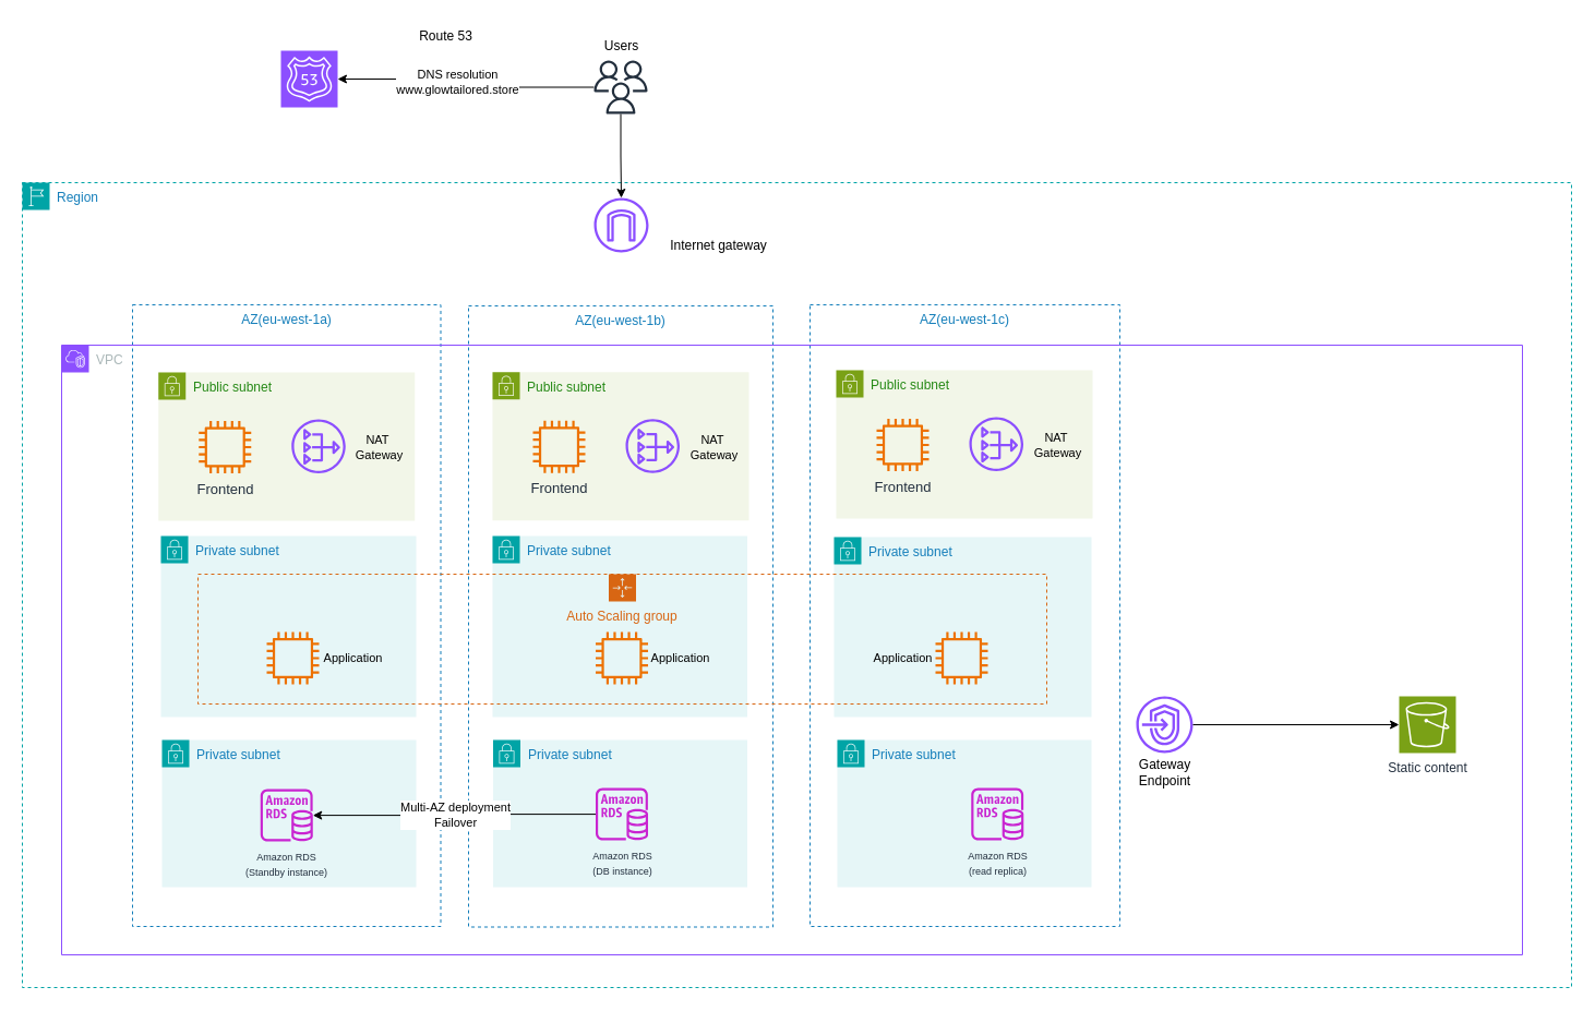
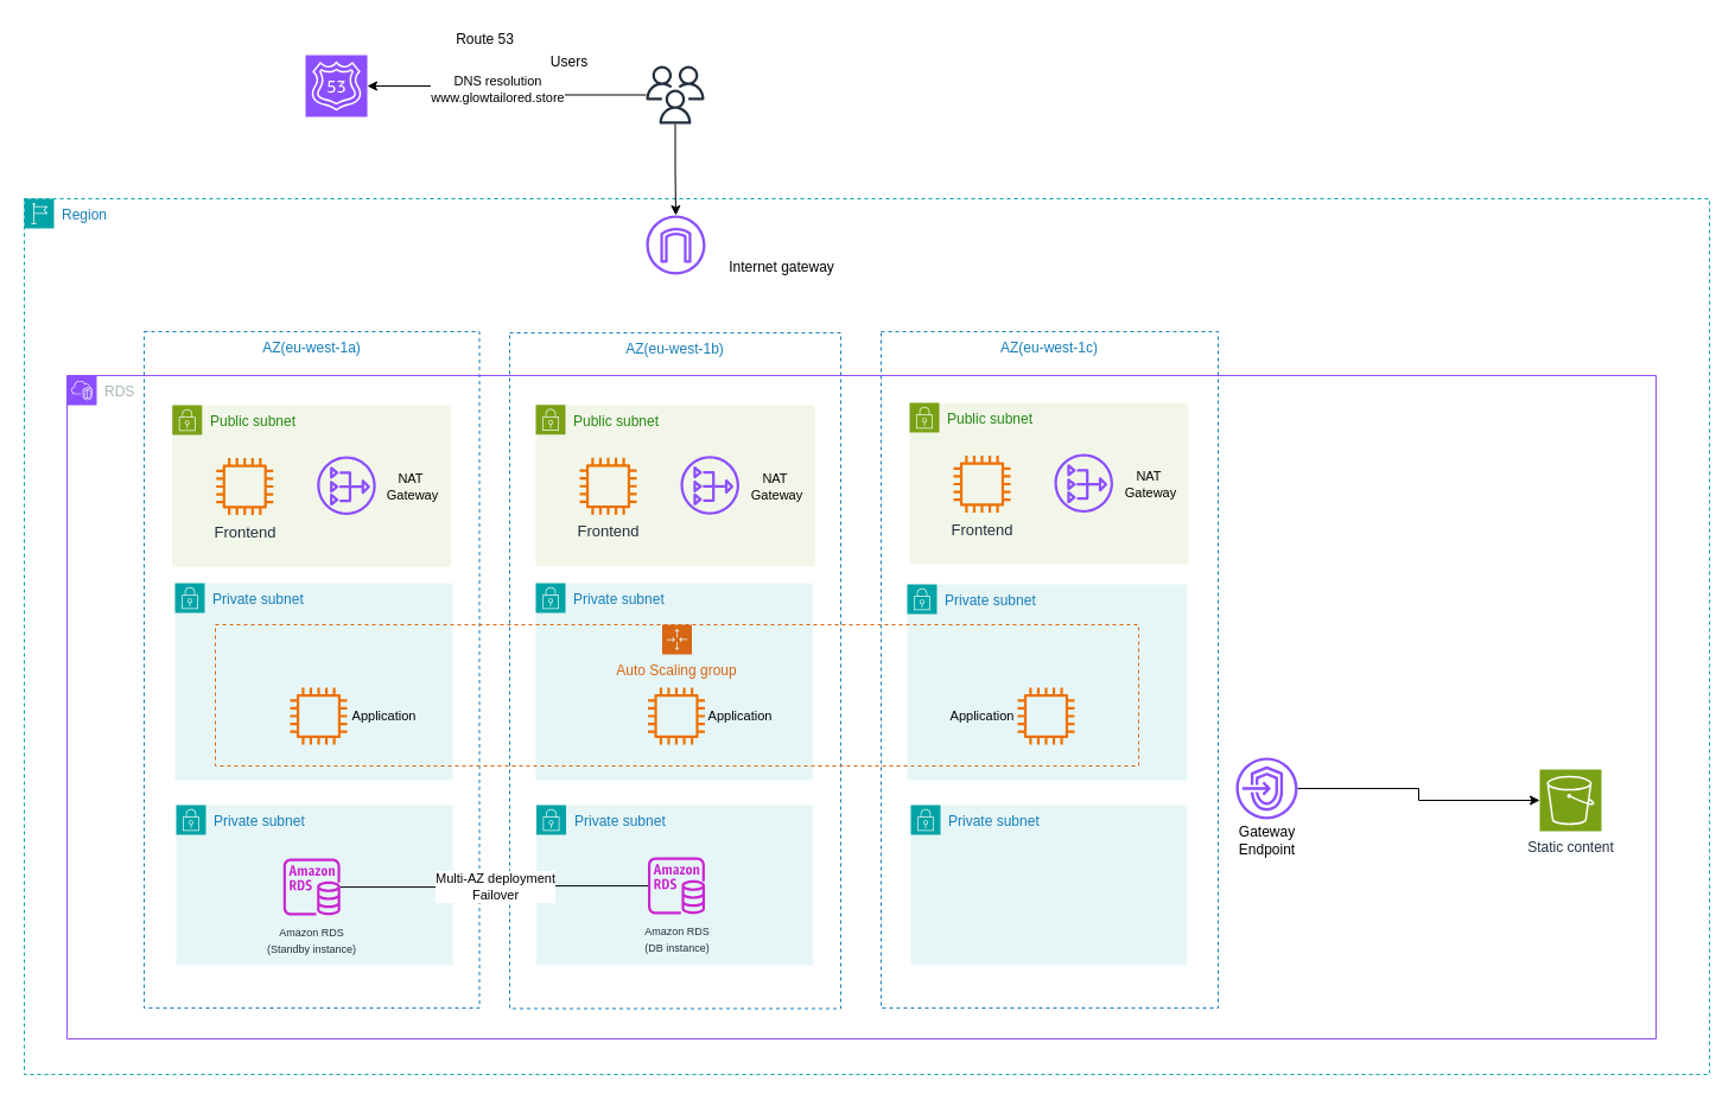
- <mxCell id="52" value="Users" style="text;html=1;align=center;verticalAlign=middle;resizable=0;points=[];autosize=1;strokeColor=none;fillColor=none;" vertex="1" parent="1"><mxGeometry x="544" y="29" width="49" height="26" as="geometry" /></mxCell>
+ <mxCell id="52" value="Users" style="text;html=1;align=center;verticalAlign=middle;resizable=0;points=[];autosize=1;strokeColor=none;fillColor=none;" vertex="1" parent="1"><mxGeometry x="454" y="39" width="49" height="26" as="geometry" /></mxCell>
- <mxCell id="6" value="VPC" style="points=[[0,0],[0.25,0],[0.5,0],[0.75,0],[1,0],[1,0.25],[1,0.5],[1,0.75],[1,1],[0.75,1],[0.5,1],[0.25,1],[0,1],[0,0.75],[0,0.5],[0,0.25]];outlineConnect=0;gradientColor=none;html=1;whiteSpace=wrap;fontSize=12;fontStyle=0;container=1;pointerEvents=0;collapsible=0;recursiveResize=0;shape=mxgraph.aws4.group;grIcon=mxgraph.aws4.group_vpc2;strokeColor=#8C4FFF;fillColor=none;verticalAlign=top;align=left;spacingLeft=30;fontColor=#AAB7B8;dashed=0;" vertex="1" parent="1"><mxGeometry x="56" y="316" width="1339" height="559" as="geometry" /></mxCell>
+ <mxCell id="6" value="RDS" style="points=[[0,0],[0.25,0],[0.5,0],[0.75,0],[1,0],[1,0.25],[1,0.5],[1,0.75],[1,1],[0.75,1],[0.5,1],[0.25,1],[0,1],[0,0.75],[0,0.5],[0,0.25]];outlineConnect=0;gradientColor=none;html=1;whiteSpace=wrap;fontSize=12;fontStyle=0;container=1;pointerEvents=0;collapsible=0;recursiveResize=0;shape=mxgraph.aws4.group;grIcon=mxgraph.aws4.group_vpc2;strokeColor=#8C4FFF;fillColor=none;verticalAlign=top;align=left;spacingLeft=30;fontColor=#AAB7B8;dashed=0;" vertex="1" parent="1"><mxGeometry x="56" y="316" width="1339" height="559" as="geometry" /></mxCell>
- <mxCell id="23" value="Static content" style="sketch=0;points=[[0,0,0],[0.25,0,0],[0.5,0,0],[0.75,0,0],[1,0,0],[0,1,0],[0.25,1,0],[0.5,1,0],[0.75,1,0],[1,1,0],[0,0.25,0],[0,0.5,0],[0,0.75,0],[1,0.25,0],[1,0.5,0],[1,0.75,0]];outlineConnect=0;fontColor=#232F3E;fillColor=#7AA116;strokeColor=#ffffff;dashed=0;verticalLabelPosition=bottom;verticalAlign=top;align=center;html=1;fontSize=12;fontStyle=0;aspect=fixed;shape=mxgraph.aws4.resourceIcon;resIcon=mxgraph.aws4.s3;" vertex="1" parent="7"><mxGeometry x="1262" y="471" width="52" height="52" as="geometry" /></mxCell>
+ <mxCell id="23" value="Static content" style="sketch=0;points=[[0,0,0],[0.25,0,0],[0.5,0,0],[0.75,0,0],[1,0,0],[0,1,0],[0.25,1,0],[0.5,1,0],[0.75,1,0],[1,1,0],[0,0.25,0],[0,0.5,0],[0,0.75,0],[1,0.25,0],[1,0.5,0],[1,0.75,0]];outlineConnect=0;fontColor=#232F3E;fillColor=#7AA116;strokeColor=#ffffff;dashed=0;verticalLabelPosition=bottom;verticalAlign=top;align=center;html=1;fontSize=12;fontStyle=0;aspect=fixed;shape=mxgraph.aws4.resourceIcon;resIcon=mxgraph.aws4.s3;" vertex="1" parent="7"><mxGeometry x="1277" y="481" width="52" height="52" as="geometry" /></mxCell>
- <mxCell id="17" value="&lt;font style=&quot;font-size: 9px;&quot;&gt;Amazon RDS&lt;/font&gt;&lt;div&gt;&lt;font style=&quot;font-size: 9px;&quot;&gt;(read replica)&lt;/font&gt;&lt;/div&gt;" style="sketch=0;outlineConnect=0;fontColor=#232F3E;gradientColor=none;fillColor=#C925D1;strokeColor=none;dashed=0;verticalLabelPosition=bottom;verticalAlign=top;align=center;html=1;fontSize=12;fontStyle=0;aspect=fixed;pointerEvents=1;shape=mxgraph.aws4.rds_instance;" vertex="1" parent="16"><mxGeometry x="122.75" y="44" width="48" height="48" as="geometry" /></mxCell>
- <mxCell id="31" style="edgeStyle=orthogonalEdgeStyle;rounded=0;orthogonalLoop=1;jettySize=auto;html=1;" edge="1" parent="1" source="14" target="30"><mxGeometry relative="1" as="geometry" /></mxCell>
+ <mxCell id="31" style="edgeStyle=orthogonalEdgeStyle;rounded=0;orthogonalLoop=1;jettySize=auto;html=1;endArrow=none;" edge="1" parent="1" source="14" target="30"><mxGeometry relative="1" as="geometry" /></mxCell>
